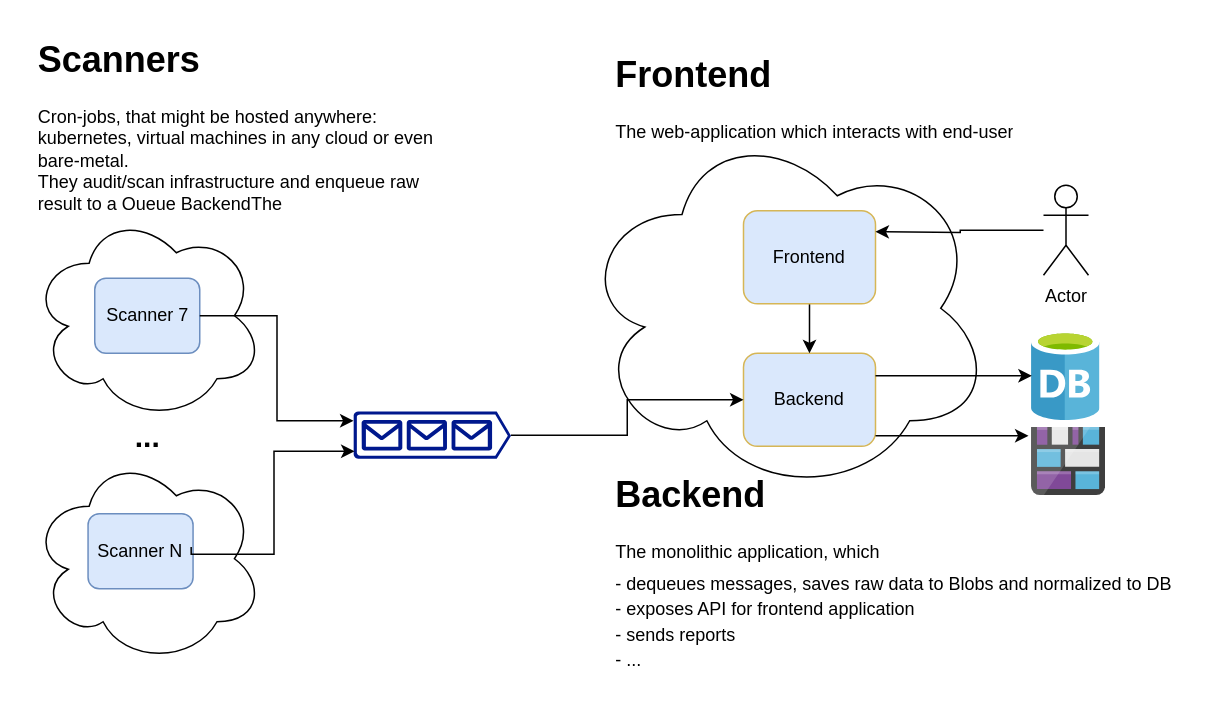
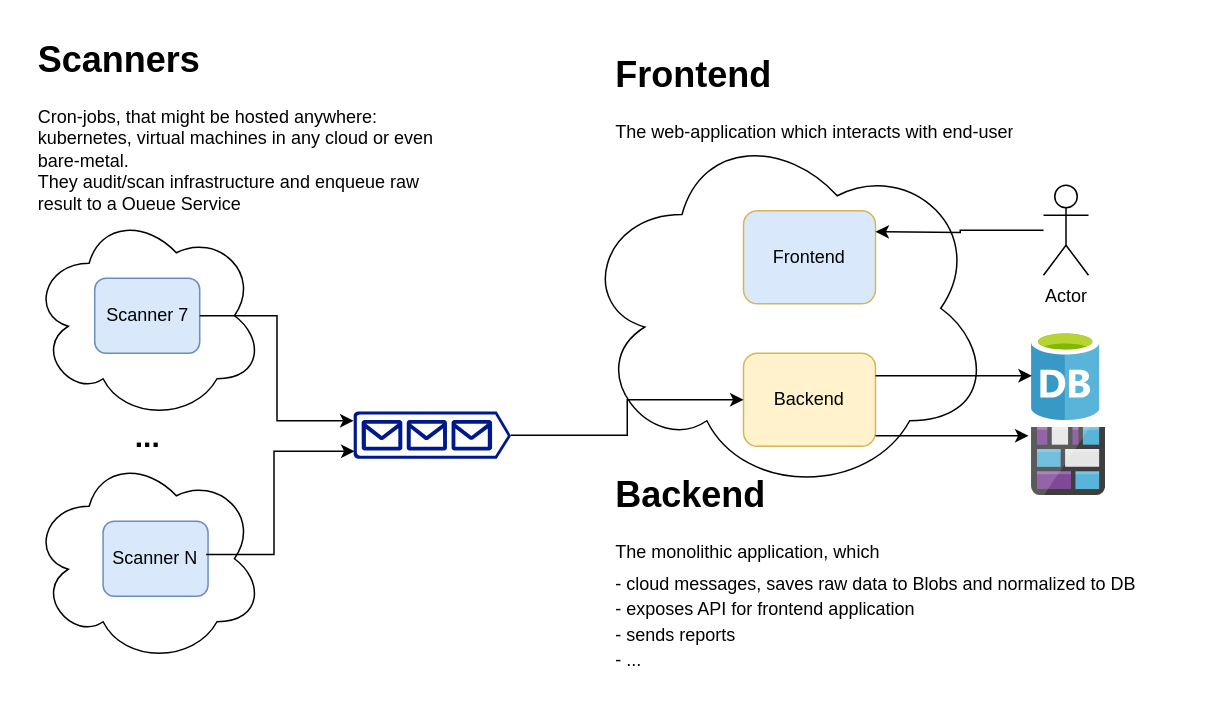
- <mxCell id="6" value="&lt;h1&gt;Scanners&lt;/h1&gt;&lt;div&gt;Cron-jobs, that might be hosted anywhere: kubernetes, virtual machines in any cloud or even bare-metal.&lt;/div&gt;&lt;div&gt;They audit/scan infrastructure and enqueue raw result to a Queue BackendThe&lt;/div&gt;" style="text;html=1;strokeColor=none;fillColor=none;spacing=5;spacingTop=-20;whiteSpace=wrap;overflow=hidden;rounded=0;" parent="1" vertex="1"><mxGeometry x="20" y="20" width="280" height="120" as="geometry" /></mxCell>
+ <mxCell id="6" value="&lt;h1&gt;Scanners&lt;/h1&gt;&lt;div&gt;Cron-jobs, that might be hosted anywhere: kubernetes, virtual machines in any cloud or even bare-metal.&lt;/div&gt;&lt;div&gt;They audit/scan infrastructure and enqueue raw result to a Queue Service&lt;/div&gt;" style="text;html=1;strokeColor=none;fillColor=none;spacing=5;spacingTop=-20;whiteSpace=wrap;overflow=hidden;rounded=0;" parent="1" vertex="1"><mxGeometry x="20" y="20" width="280" height="120" as="geometry" /></mxCell>
- <mxCell id="18" style="edgeStyle=orthogonalEdgeStyle;rounded=0;orthogonalLoop=1;jettySize=auto;html=1;" parent="15" source="19" target="17" edge="1"><mxGeometry relative="1" as="geometry" /></mxCell>
- <mxCell id="17" value="Backend" style="rounded=1;whiteSpace=wrap;html=1;fillColor=#dae8fc;strokeColor=#d6b656;" parent="15" vertex="1"><mxGeometry x="110" y="155" width="88" height="62" as="geometry" /></mxCell>
+ <mxCell id="17" value="Backend" style="rounded=1;whiteSpace=wrap;html=1;fillColor=#fff2cc;strokeColor=#d6b656;" parent="15" vertex="1"><mxGeometry x="110" y="155" width="88" height="62" as="geometry" /></mxCell>
- <mxCell id="7" value="&lt;p style=&quot;line-height: 100%&quot;&gt;&lt;/p&gt;&lt;h1&gt;Backend&lt;/h1&gt;&lt;p&gt;The monolithic application, which&lt;/p&gt;&lt;p style=&quot;line-height: 40%&quot;&gt;- dequeues messages, saves raw data to Blobs and normalized to DB&lt;/p&gt;&lt;p style=&quot;line-height: 40%&quot;&gt;- exposes API for frontend application&lt;/p&gt;&lt;p style=&quot;line-height: 40%&quot;&gt;- sends reports&lt;/p&gt;&lt;p style=&quot;line-height: 40%&quot;&gt;- ...&lt;/p&gt;&lt;p&gt;&lt;/p&gt;" style="text;html=1;strokeColor=none;fillColor=none;spacing=5;spacingTop=-20;whiteSpace=wrap;overflow=hidden;rounded=0;" parent="1" vertex="1"><mxGeometry x="405" y="310" width="380" height="135.4" as="geometry" /></mxCell>
+ <mxCell id="7" value="&lt;p style=&quot;line-height: 100%&quot;&gt;&lt;/p&gt;&lt;h1&gt;Backend&lt;/h1&gt;&lt;p&gt;The monolithic application, which&lt;/p&gt;&lt;p style=&quot;line-height: 40%&quot;&gt;- cloud messages, saves raw data to Blobs and normalized to DB&lt;/p&gt;&lt;p style=&quot;line-height: 40%&quot;&gt;- exposes API for frontend application&lt;/p&gt;&lt;p style=&quot;line-height: 40%&quot;&gt;- sends reports&lt;/p&gt;&lt;p style=&quot;line-height: 40%&quot;&gt;- ...&lt;/p&gt;&lt;p&gt;&lt;/p&gt;" style="text;html=1;strokeColor=none;fillColor=none;spacing=5;spacingTop=-20;whiteSpace=wrap;overflow=hidden;rounded=0;" parent="1" vertex="1"><mxGeometry x="405" y="310" width="380" height="135.4" as="geometry" /></mxCell>
- <mxCell id="11" value="Scanner N" style="rounded=1;whiteSpace=wrap;html=1;fillColor=#dae8fc;strokeColor=#6c8ebf;" parent="9" vertex="1"><mxGeometry x="38.04" y="40" width="70" height="50" as="geometry" /></mxCell>
+ <mxCell id="11" value="Scanner N" style="rounded=1;whiteSpace=wrap;html=1;fillColor=#dae8fc;strokeColor=#6c8ebf;" parent="9" vertex="1"><mxGeometry x="48.04" y="45" width="70" height="50" as="geometry" /></mxCell>
